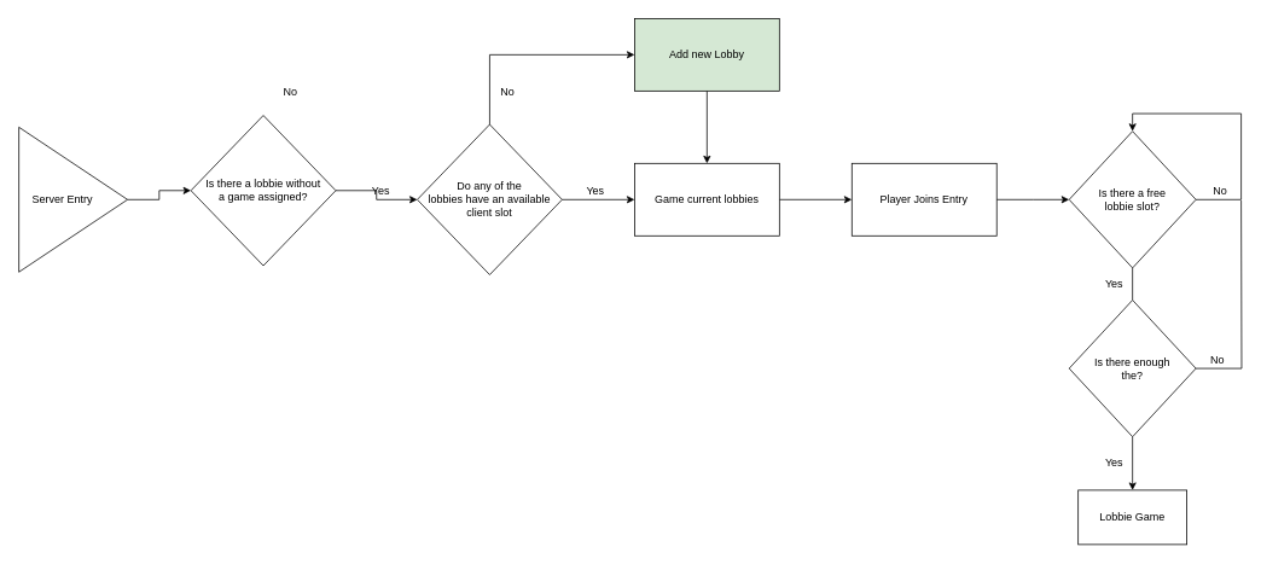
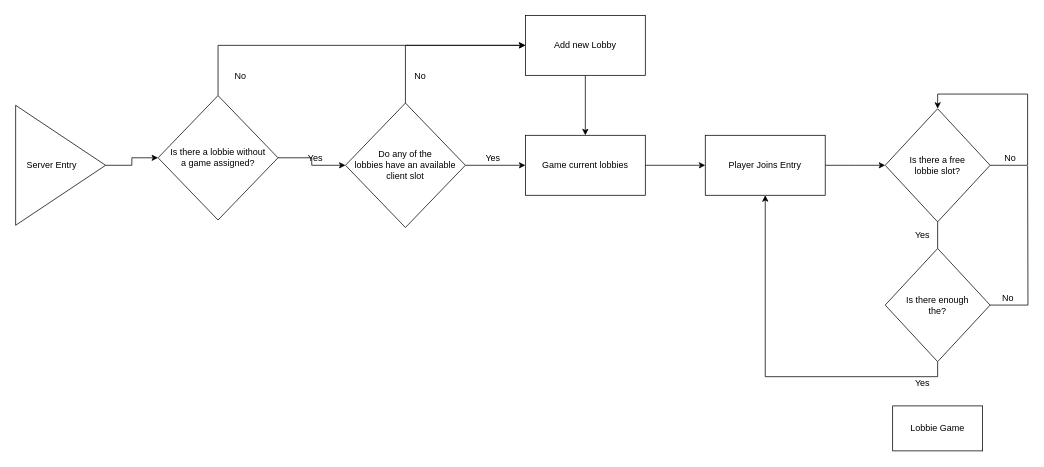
+ <mxCell id="11" style="edgeStyle=orthogonalEdgeStyle;rounded=0;orthogonalLoop=1;jettySize=auto;html=1;exitX=0.5;exitY=0;exitDx=0;exitDy=0;entryX=0;entryY=0.5;entryDx=0;entryDy=0;startArrow=none;startFill=0;endArrow=classic;endFill=1;" edge="1" parent="1" source="12" target="9"><mxGeometry relative="1" as="geometry" /></mxCell>
- <mxCell id="9" value="Add new Lobby" style="rounded=0;whiteSpace=wrap;html=1;fillColor=#d5e8d4;" vertex="1" parent="1"><mxGeometry x="700" y="20" width="160" height="80" as="geometry" /></mxCell>
+ <mxCell id="9" value="Add new Lobby" style="rounded=0;whiteSpace=wrap;html=1;" vertex="1" parent="1"><mxGeometry x="700" y="20" width="160" height="80" as="geometry" /></mxCell>
- <mxCell id="19" style="edgeStyle=orthogonalEdgeStyle;rounded=0;orthogonalLoop=1;jettySize=auto;html=1;exitX=0.5;exitY=1;exitDx=0;exitDy=0;entryX=0.5;entryY=0;entryDx=0;entryDy=0;startArrow=none;startFill=0;endArrow=classic;endFill=1;" edge="1" parent="1" source="20" target="25"><mxGeometry relative="1" as="geometry" /></mxCell>
+ <mxCell id="19" style="edgeStyle=orthogonalEdgeStyle;rounded=0;orthogonalLoop=1;jettySize=auto;html=1;exitX=0.5;exitY=1;exitDx=0;exitDy=0;startArrow=none;startFill=0;endArrow=classic;endFill=1;" edge="1" parent="1" source="20" target="8"><mxGeometry relative="1" as="geometry" /></mxCell>
